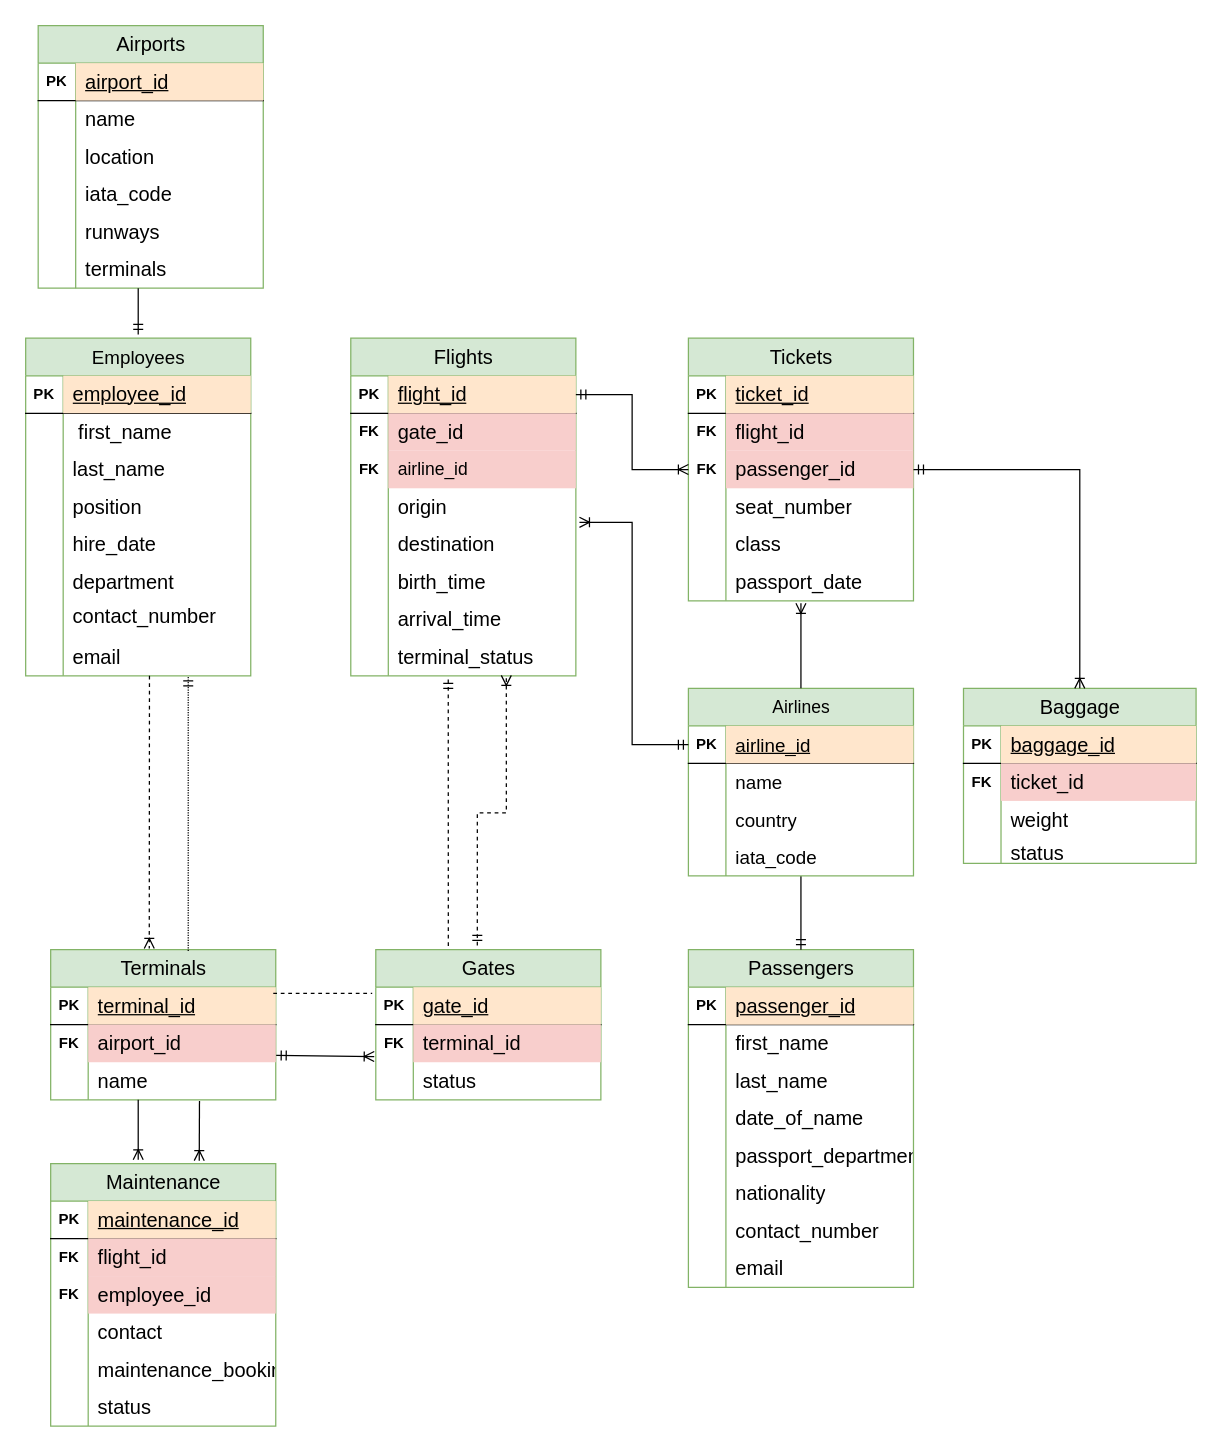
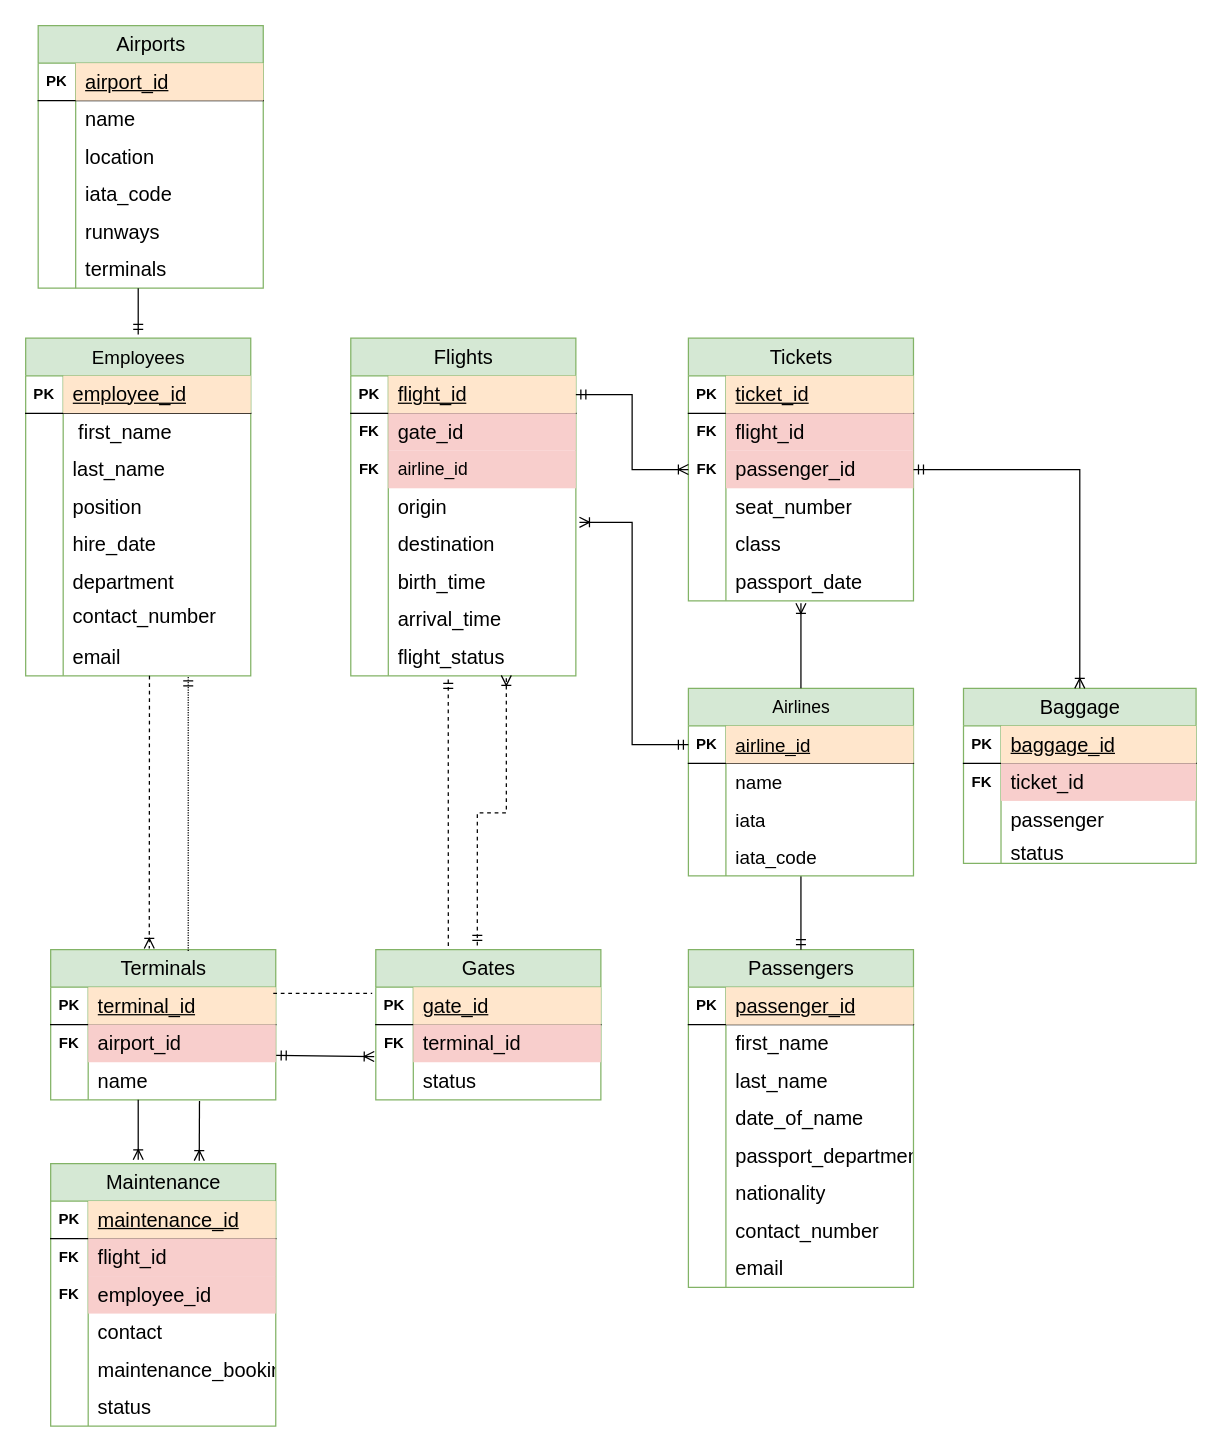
- <mxCell id="181" value="&lt;span id=&quot;docs-internal-guid-b4a39376-7fff-9d5a-3621-69048eb3a0d8&quot;&gt;&lt;span style=&quot;font-size: 12pt; font-family: Arial, sans-serif; background-color: transparent; font-variant-numeric: normal; font-variant-east-asian: normal; font-variant-alternates: normal; font-variant-position: normal; font-variant-emoji: normal; vertical-align: baseline; white-space-collapse: preserve;&quot;&gt;terminal_status&lt;/span&gt;&lt;/span&gt;" style="shape=partialRectangle;connectable=0;fillColor=none;top=0;left=0;bottom=0;right=0;align=left;spacingLeft=6;overflow=hidden;whiteSpace=wrap;html=1;" vertex="1" parent="179"><mxGeometry x="30" width="150" height="30" as="geometry"><mxRectangle width="150" height="30" as="alternateBounds" /></mxGeometry></mxCell>
+ <mxCell id="181" value="&lt;span id=&quot;docs-internal-guid-b4a39376-7fff-9d5a-3621-69048eb3a0d8&quot;&gt;&lt;span style=&quot;font-size: 12pt; font-family: Arial, sans-serif; background-color: transparent; font-variant-numeric: normal; font-variant-east-asian: normal; font-variant-alternates: normal; font-variant-position: normal; font-variant-emoji: normal; vertical-align: baseline; white-space-collapse: preserve;&quot;&gt;flight_status&lt;/span&gt;&lt;/span&gt;" style="shape=partialRectangle;connectable=0;fillColor=none;top=0;left=0;bottom=0;right=0;align=left;spacingLeft=6;overflow=hidden;whiteSpace=wrap;html=1;" vertex="1" parent="179"><mxGeometry x="30" width="150" height="30" as="geometry"><mxRectangle width="150" height="30" as="alternateBounds" /></mxGeometry></mxCell>
- <mxCell id="153" value="&lt;font style=&quot;font-size: 15px;&quot;&gt;country&lt;/font&gt;" style="shape=partialRectangle;connectable=0;fillColor=none;top=0;left=0;bottom=0;right=0;align=left;spacingLeft=6;overflow=hidden;whiteSpace=wrap;html=1;fontSize=14;" vertex="1" parent="151"><mxGeometry x="30" width="150" height="30" as="geometry"><mxRectangle width="150" height="30" as="alternateBounds" /></mxGeometry></mxCell>
+ <mxCell id="153" value="&lt;font style=&quot;font-size: 15px;&quot;&gt;iata&lt;/font&gt;" style="shape=partialRectangle;connectable=0;fillColor=none;top=0;left=0;bottom=0;right=0;align=left;spacingLeft=6;overflow=hidden;whiteSpace=wrap;html=1;fontSize=14;" vertex="1" parent="151"><mxGeometry x="30" width="150" height="30" as="geometry"><mxRectangle width="150" height="30" as="alternateBounds" /></mxGeometry></mxCell>
- <mxCell id="49" value="&lt;span id=&quot;docs-internal-guid-cd659a44-7fff-c06f-4139-bd612aab1d47&quot;&gt;&lt;span style=&quot;font-size: 12pt; font-family: Arial, sans-serif; background-color: transparent; font-variant-numeric: normal; font-variant-east-asian: normal; font-variant-alternates: normal; font-variant-position: normal; font-variant-emoji: normal; vertical-align: baseline; white-space-collapse: preserve;&quot;&gt;weight&lt;/span&gt;&lt;/span&gt;" style="shape=partialRectangle;connectable=0;fillColor=none;top=0;left=0;bottom=0;right=0;align=left;spacingLeft=6;overflow=hidden;whiteSpace=wrap;html=1;" vertex="1" parent="47"><mxGeometry x="30" width="156" height="30" as="geometry"><mxRectangle width="156" height="30" as="alternateBounds" /></mxGeometry></mxCell>
+ <mxCell id="49" value="&lt;span id=&quot;docs-internal-guid-cd659a44-7fff-c06f-4139-bd612aab1d47&quot;&gt;&lt;span style=&quot;font-size: 12pt; font-family: Arial, sans-serif; background-color: transparent; font-variant-numeric: normal; font-variant-east-asian: normal; font-variant-alternates: normal; font-variant-position: normal; font-variant-emoji: normal; vertical-align: baseline; white-space-collapse: preserve;&quot;&gt;passenger&lt;/span&gt;&lt;/span&gt;" style="shape=partialRectangle;connectable=0;fillColor=none;top=0;left=0;bottom=0;right=0;align=left;spacingLeft=6;overflow=hidden;whiteSpace=wrap;html=1;" vertex="1" parent="47"><mxGeometry x="30" width="156" height="30" as="geometry"><mxRectangle width="156" height="30" as="alternateBounds" /></mxGeometry></mxCell>
